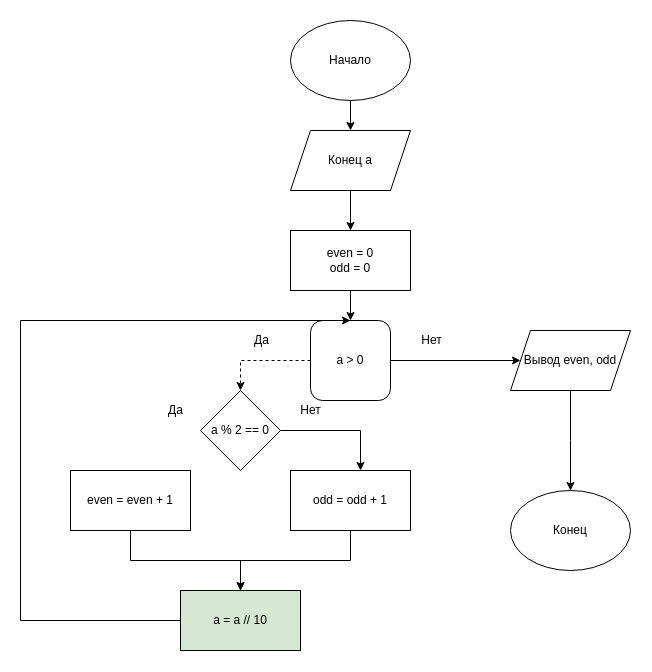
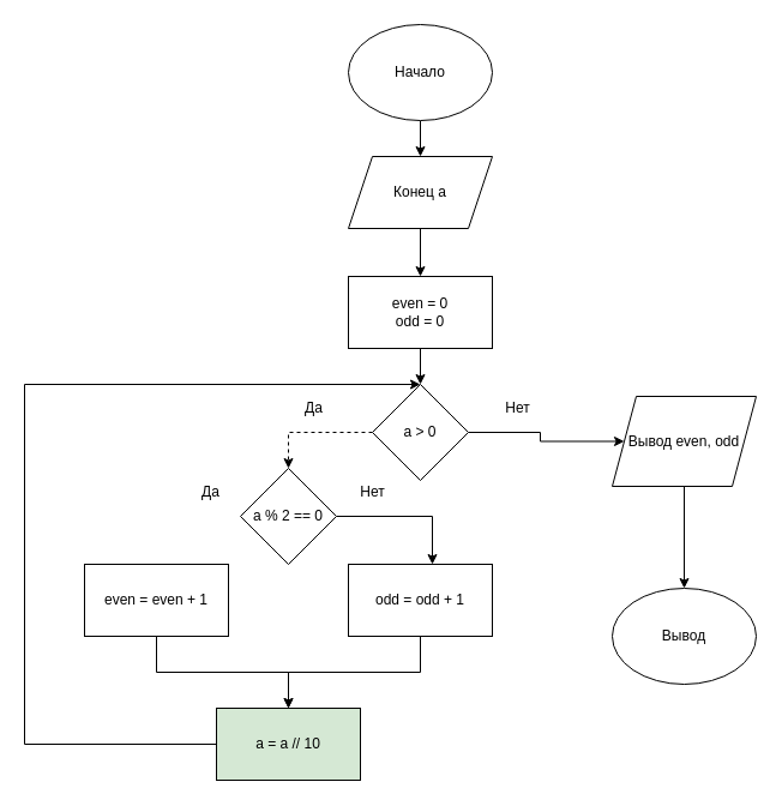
- <mxCell id="8" value="a &amp;gt; 0" style="whiteSpace=wrap;html=1;rounded=1;" vertex="1" parent="1"><mxGeometry x="310" y="320" width="80" height="80" as="geometry" /></mxCell>
+ <mxCell id="8" value="a &amp;gt; 0" style="rhombus;whiteSpace=wrap;html=1;" vertex="1" parent="1"><mxGeometry x="310" y="320" width="80" height="80" as="geometry" /></mxCell>
- <mxCell id="20" value="Вывод even, odd" style="shape=parallelogram;perimeter=parallelogramPerimeter;whiteSpace=wrap;html=1;fixedSize=1;" vertex="1" parent="1"><mxGeometry x="510" y="330" width="120" height="60" as="geometry" /></mxCell>
+ <mxCell id="20" value="Вывод even, odd" style="shape=parallelogram;perimeter=parallelogramPerimeter;whiteSpace=wrap;html=1;fixedSize=1;" vertex="1" parent="1"><mxGeometry x="510" y="330" width="120" height="75" as="geometry" /></mxCell>
- <mxCell id="23" value="Конец" style="ellipse;whiteSpace=wrap;html=1;" vertex="1" parent="1"><mxGeometry x="510" y="490" width="120" height="80" as="geometry" /></mxCell>
+ <mxCell id="23" value="Вывод" style="ellipse;whiteSpace=wrap;html=1;" vertex="1" parent="1"><mxGeometry x="510" y="490" width="120" height="80" as="geometry" /></mxCell>
